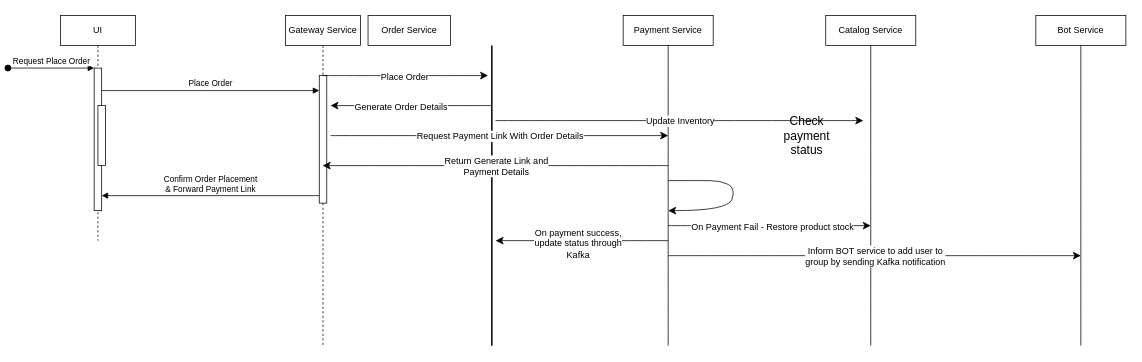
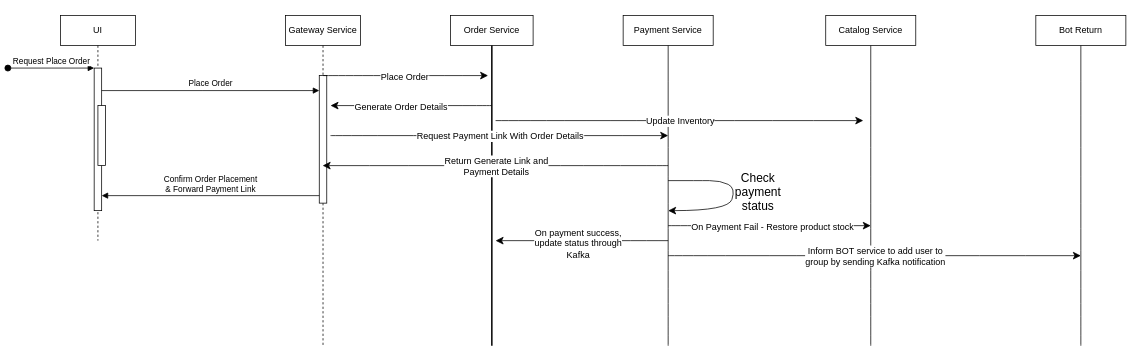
- <mxCell id="10" value="Order Service" style="rounded=0;whiteSpace=wrap;html=1;" vertex="1" parent="1"><mxGeometry x="430" y="20" width="110" height="40" as="geometry" /></mxCell>
+ <mxCell id="10" value="Order Service" style="rounded=0;whiteSpace=wrap;html=1;" vertex="1" parent="1"><mxGeometry x="540" y="20" width="110" height="40" as="geometry" /></mxCell>
- <mxCell id="36" value="Bot Service" style="rounded=0;whiteSpace=wrap;html=1;" vertex="1" parent="1"><mxGeometry x="1320" y="20" width="120" height="40" as="geometry" /></mxCell>
+ <mxCell id="36" value="Bot Return" style="rounded=0;whiteSpace=wrap;html=1;" vertex="1" parent="1"><mxGeometry x="1320" y="20" width="120" height="40" as="geometry" /></mxCell>
- <mxCell id="25" value="Check payment status" style="text;html=1;align=center;verticalAlign=middle;whiteSpace=wrap;rounded=0;fontSize=16;" vertex="1" parent="1"><mxGeometry x="965" y="145" width="100" height="70" as="geometry" /></mxCell>
+ <mxCell id="25" value="Check payment status" style="text;html=1;align=center;verticalAlign=middle;whiteSpace=wrap;rounded=0;fontSize=16;" vertex="1" parent="1"><mxGeometry x="900" y="220" width="100" height="70" as="geometry" /></mxCell>
